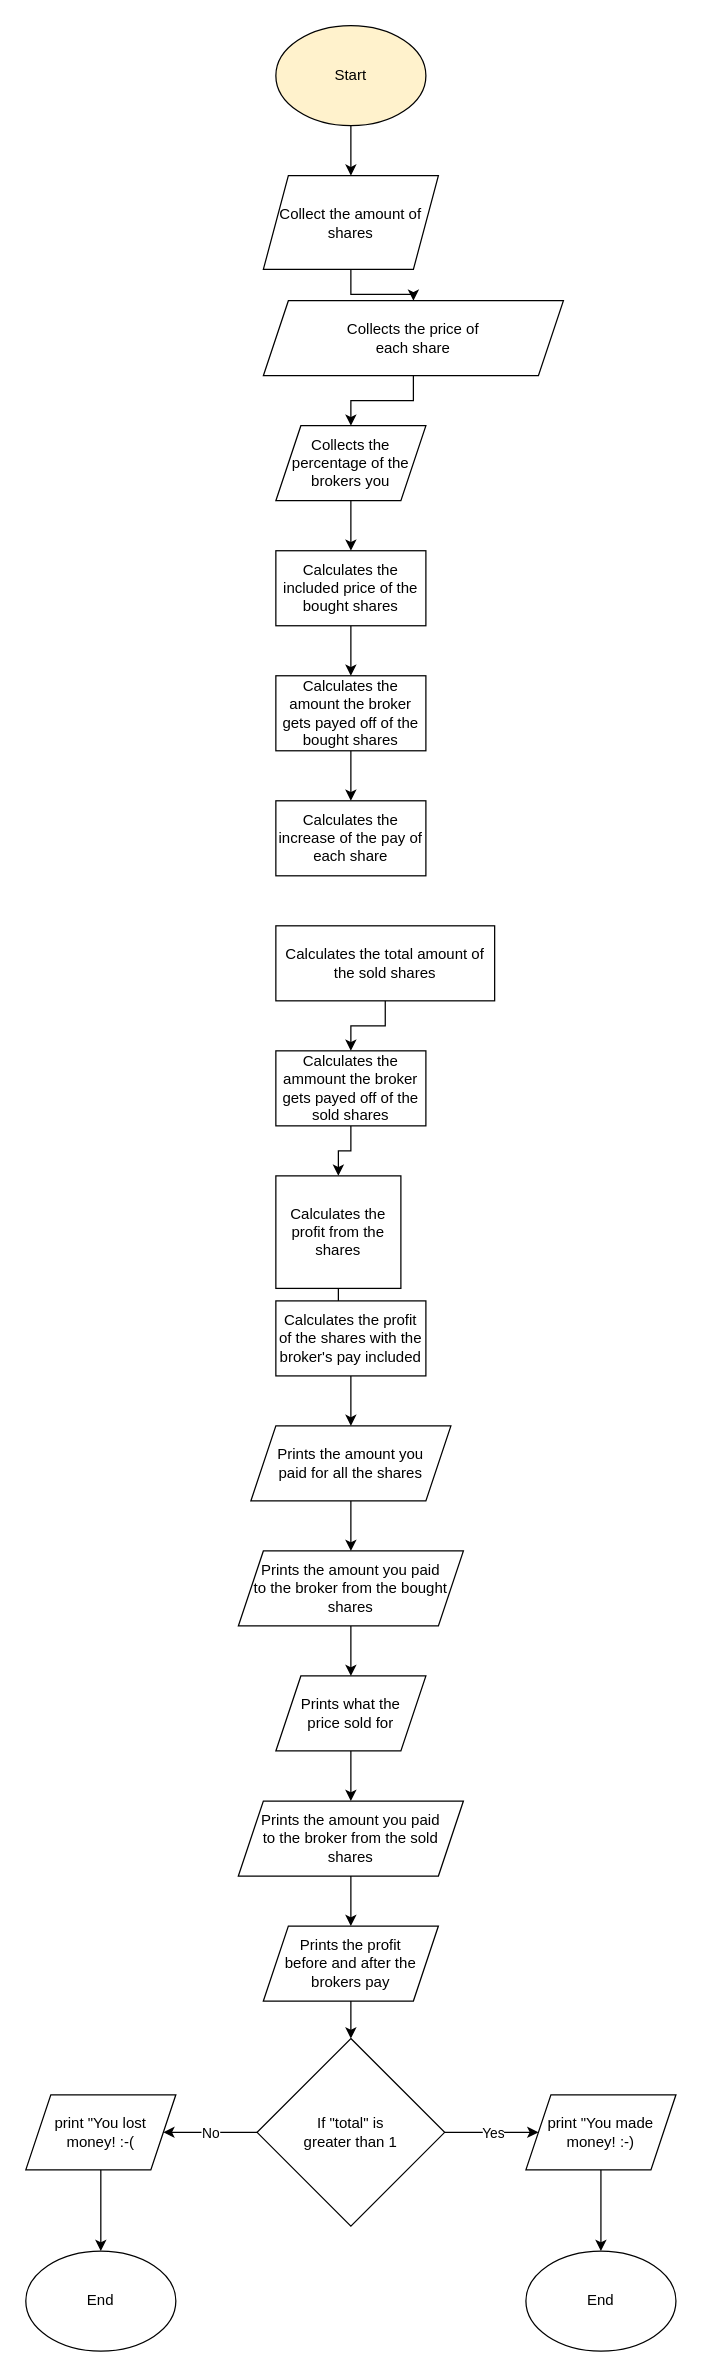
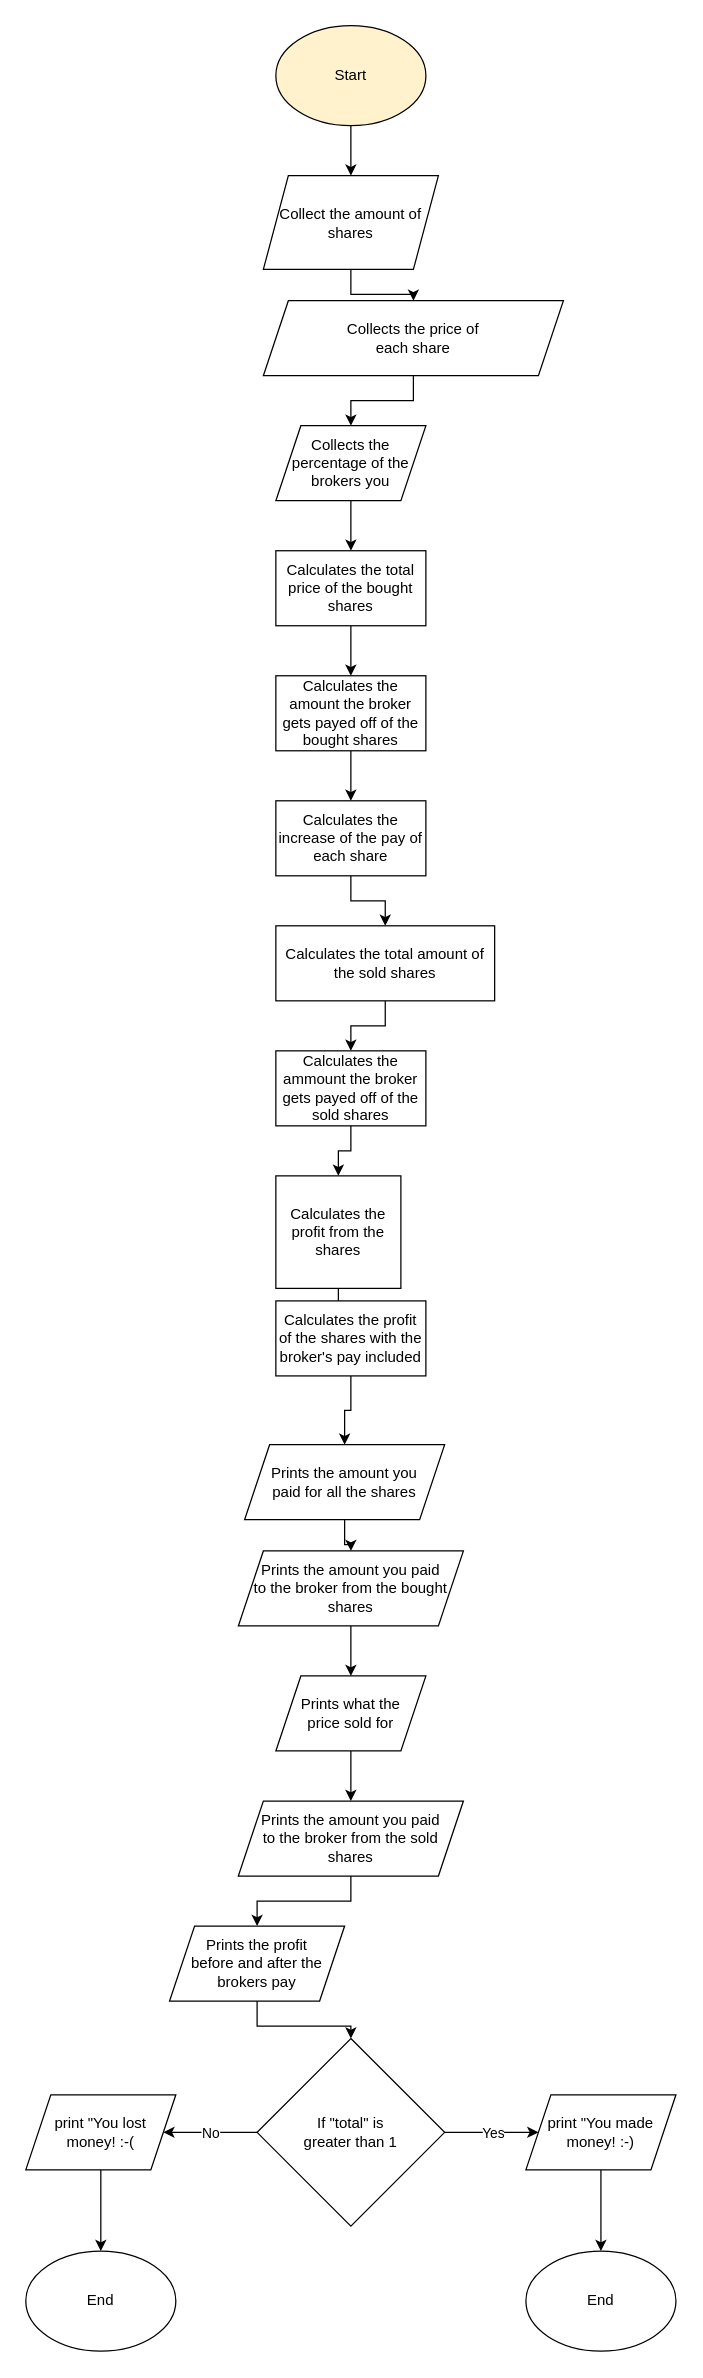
- <mxCell id="11" value="Calculates the included price of the bought shares" style="rounded=0;whiteSpace=wrap;html=1;" vertex="1" parent="1"><mxGeometry x="220" y="440" width="120" height="60" as="geometry" /></mxCell>
+ <mxCell id="11" value="Calculates the total price of the bought shares" style="rounded=0;whiteSpace=wrap;html=1;" vertex="1" parent="1"><mxGeometry x="220" y="440" width="120" height="60" as="geometry" /></mxCell>
+ <mxCell id="14" value="" style="edgeStyle=orthogonalEdgeStyle;rounded=0;orthogonalLoop=1;jettySize=auto;html=1;" edge="1" parent="1" source="15" target="17"><mxGeometry relative="1" as="geometry" /></mxCell>
- <mxCell id="25" value="Prints the amount you &lt;br&gt;paid for all the shares" style="shape=parallelogram;perimeter=parallelogramPerimeter;whiteSpace=wrap;html=1;fixedSize=1;" vertex="1" parent="1"><mxGeometry x="200" y="1140" width="160" height="60" as="geometry" /></mxCell>
+ <mxCell id="25" value="Prints the amount you &lt;br&gt;paid for all the shares" style="shape=parallelogram;perimeter=parallelogramPerimeter;whiteSpace=wrap;html=1;fixedSize=1;" vertex="1" parent="1"><mxGeometry x="195" y="1155" width="160" height="60" as="geometry" /></mxCell>
- <mxCell id="33" value="Prints the profit &lt;br&gt;before and after the brokers pay" style="shape=parallelogram;perimeter=parallelogramPerimeter;whiteSpace=wrap;html=1;fixedSize=1;" vertex="1" parent="1"><mxGeometry x="210" y="1540" width="140" height="60" as="geometry" /></mxCell>
+ <mxCell id="33" value="Prints the profit &lt;br&gt;before and after the brokers pay" style="shape=parallelogram;perimeter=parallelogramPerimeter;whiteSpace=wrap;html=1;fixedSize=1;" vertex="1" parent="1"><mxGeometry x="135" y="1540" width="140" height="60" as="geometry" /></mxCell>
